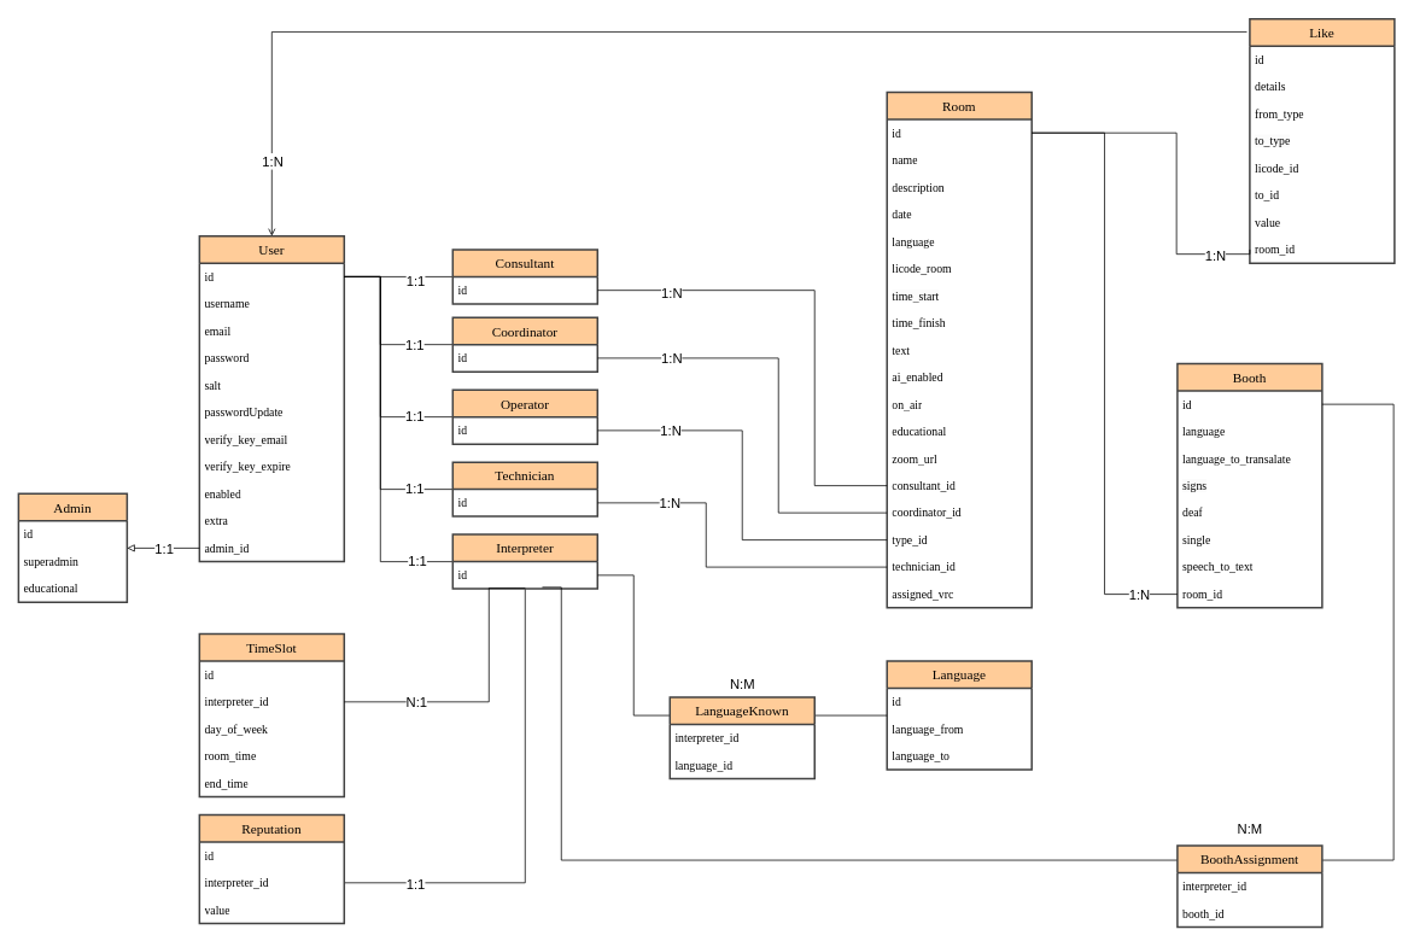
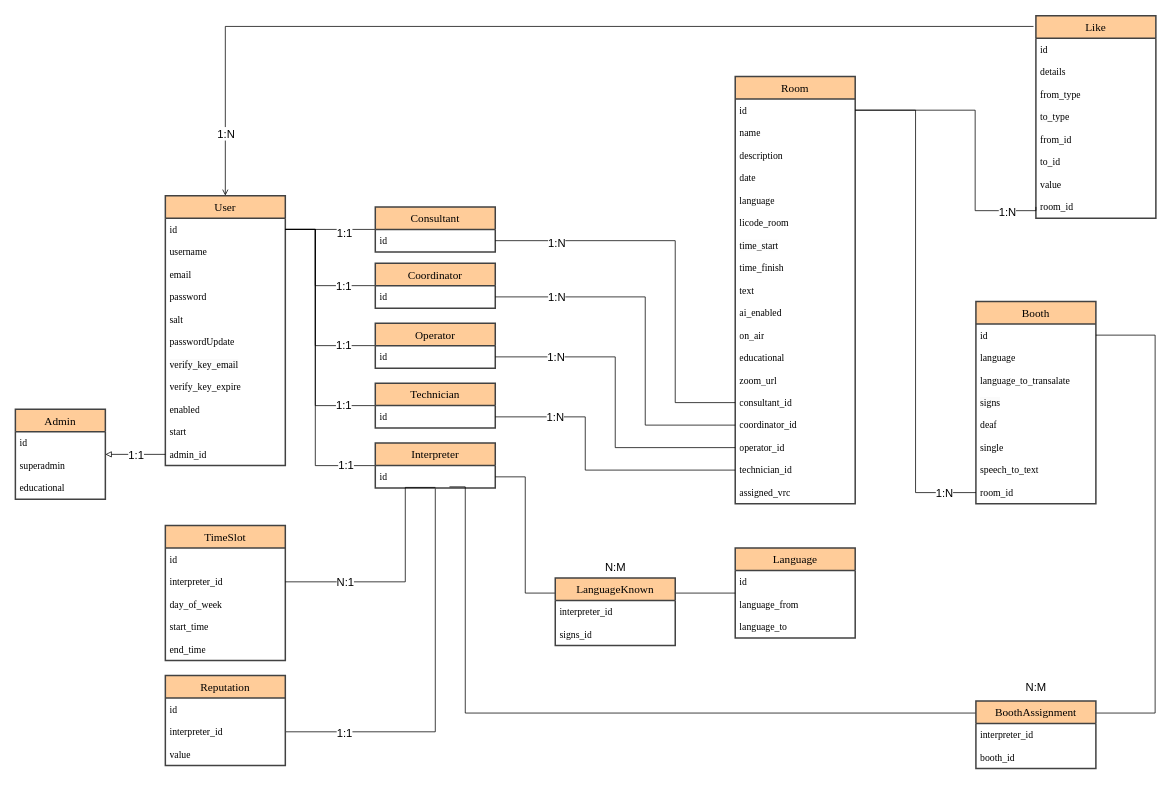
- <mxCell id="106" value="&lt;span style=&quot;font-size: 13px;&quot;&gt;licode_id&lt;/span&gt;" style="text;strokeColor=none;fillColor=none;align=left;verticalAlign=middle;spacingLeft=4;spacingRight=4;overflow=hidden;points=[[0,0.5],[1,0.5]];portConstraint=eastwest;rotatable=0;whiteSpace=wrap;html=1;fontFamily=Times New Roman;fontSize=13;" vertex="1" parent="101"><mxGeometry y="150" width="160" height="30" as="geometry" /></mxCell>
+ <mxCell id="106" value="&lt;span style=&quot;font-size: 13px;&quot;&gt;from_id&lt;/span&gt;" style="text;strokeColor=none;fillColor=none;align=left;verticalAlign=middle;spacingLeft=4;spacingRight=4;overflow=hidden;points=[[0,0.5],[1,0.5]];portConstraint=eastwest;rotatable=0;whiteSpace=wrap;html=1;fontFamily=Times New Roman;fontSize=13;" vertex="1" parent="101"><mxGeometry y="150" width="160" height="30" as="geometry" /></mxCell>
- <mxCell id="12" value="&lt;span style=&quot;font-size: 13px;&quot;&gt;extra&lt;/span&gt;" style="text;strokeColor=none;fillColor=none;align=left;verticalAlign=middle;spacingLeft=4;spacingRight=4;overflow=hidden;points=[[0,0.5],[1,0.5]];portConstraint=eastwest;rotatable=0;whiteSpace=wrap;html=1;fontFamily=Times New Roman;fontSize=13;" vertex="1" parent="2"><mxGeometry y="300" width="160" height="30" as="geometry" /></mxCell>
+ <mxCell id="12" value="&lt;span style=&quot;font-size: 13px;&quot;&gt;start&lt;/span&gt;" style="text;strokeColor=none;fillColor=none;align=left;verticalAlign=middle;spacingLeft=4;spacingRight=4;overflow=hidden;points=[[0,0.5],[1,0.5]];portConstraint=eastwest;rotatable=0;whiteSpace=wrap;html=1;fontFamily=Times New Roman;fontSize=13;" vertex="1" parent="2"><mxGeometry y="300" width="160" height="30" as="geometry" /></mxCell>
- <mxCell id="73" value="type_id" style="text;strokeColor=none;fillColor=none;align=left;verticalAlign=middle;spacingLeft=4;spacingRight=4;overflow=hidden;points=[[0,0.5],[1,0.5]];portConstraint=eastwest;rotatable=0;whiteSpace=wrap;html=1;fontFamily=Times New Roman;fontSize=13;" vertex="1" parent="57"><mxGeometry y="480" width="160" height="30" as="geometry" /></mxCell>
+ <mxCell id="73" value="operator_id" style="text;strokeColor=none;fillColor=none;align=left;verticalAlign=middle;spacingLeft=4;spacingRight=4;overflow=hidden;points=[[0,0.5],[1,0.5]];portConstraint=eastwest;rotatable=0;whiteSpace=wrap;html=1;fontFamily=Times New Roman;fontSize=13;" vertex="1" parent="57"><mxGeometry y="480" width="160" height="30" as="geometry" /></mxCell>
- <mxCell id="50" value="&lt;span style=&quot;font-size: 13px;&quot;&gt;room_time&lt;/span&gt;" style="text;strokeColor=none;fillColor=none;align=left;verticalAlign=middle;spacingLeft=4;spacingRight=4;overflow=hidden;points=[[0,0.5],[1,0.5]];portConstraint=eastwest;rotatable=0;whiteSpace=wrap;html=1;fontFamily=Times New Roman;fontSize=13;" vertex="1" parent="46"><mxGeometry y="120" width="160" height="30" as="geometry" /></mxCell>
+ <mxCell id="50" value="&lt;span style=&quot;font-size: 13px;&quot;&gt;start_time&lt;/span&gt;" style="text;strokeColor=none;fillColor=none;align=left;verticalAlign=middle;spacingLeft=4;spacingRight=4;overflow=hidden;points=[[0,0.5],[1,0.5]];portConstraint=eastwest;rotatable=0;whiteSpace=wrap;html=1;fontFamily=Times New Roman;fontSize=13;" vertex="1" parent="46"><mxGeometry y="120" width="160" height="30" as="geometry" /></mxCell>
- <mxCell id="117" value="language_id" style="text;strokeColor=none;fillColor=none;align=left;verticalAlign=middle;spacingLeft=4;spacingRight=4;overflow=hidden;points=[[0,0.5],[1,0.5]];portConstraint=eastwest;rotatable=0;whiteSpace=wrap;html=1;fontFamily=Times New Roman;fontSize=13;" vertex="1" parent="115"><mxGeometry y="60" width="160" height="30" as="geometry" /></mxCell>
+ <mxCell id="117" value="signs_id" style="text;strokeColor=none;fillColor=none;align=left;verticalAlign=middle;spacingLeft=4;spacingRight=4;overflow=hidden;points=[[0,0.5],[1,0.5]];portConstraint=eastwest;rotatable=0;whiteSpace=wrap;html=1;fontFamily=Times New Roman;fontSize=13;" vertex="1" parent="115"><mxGeometry y="60" width="160" height="30" as="geometry" /></mxCell>
